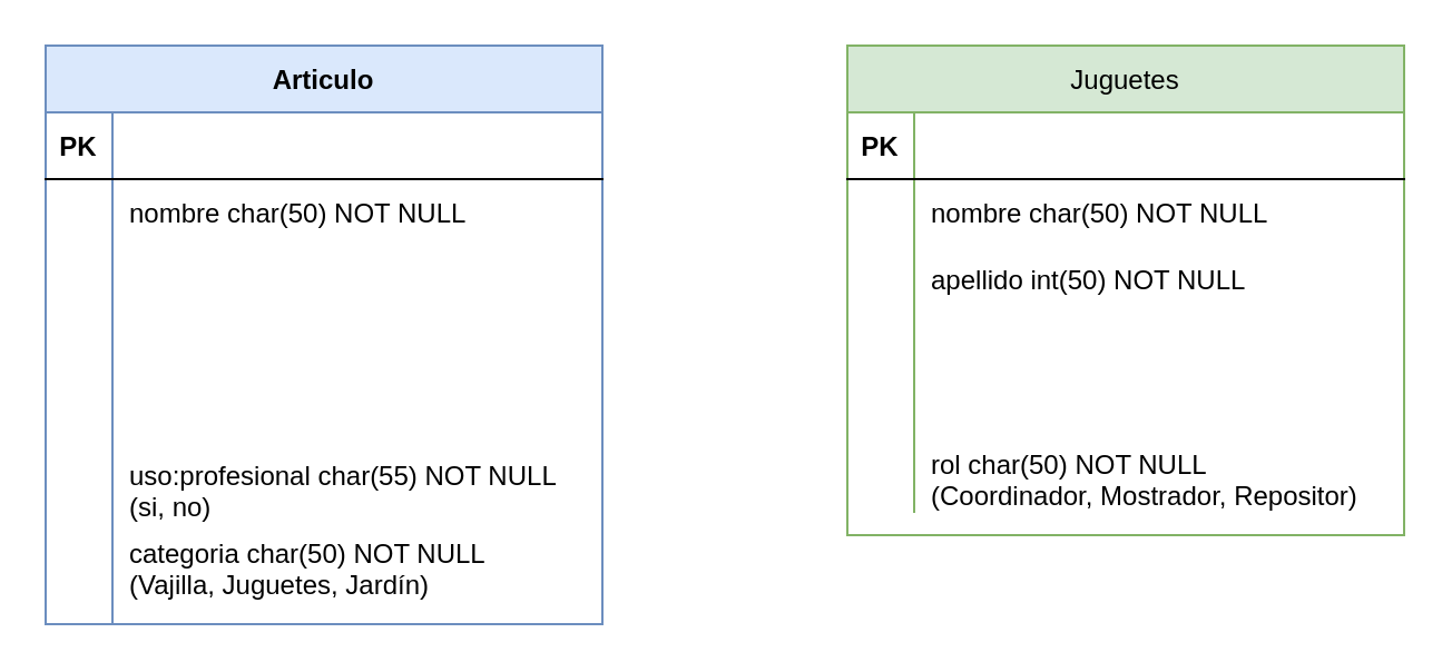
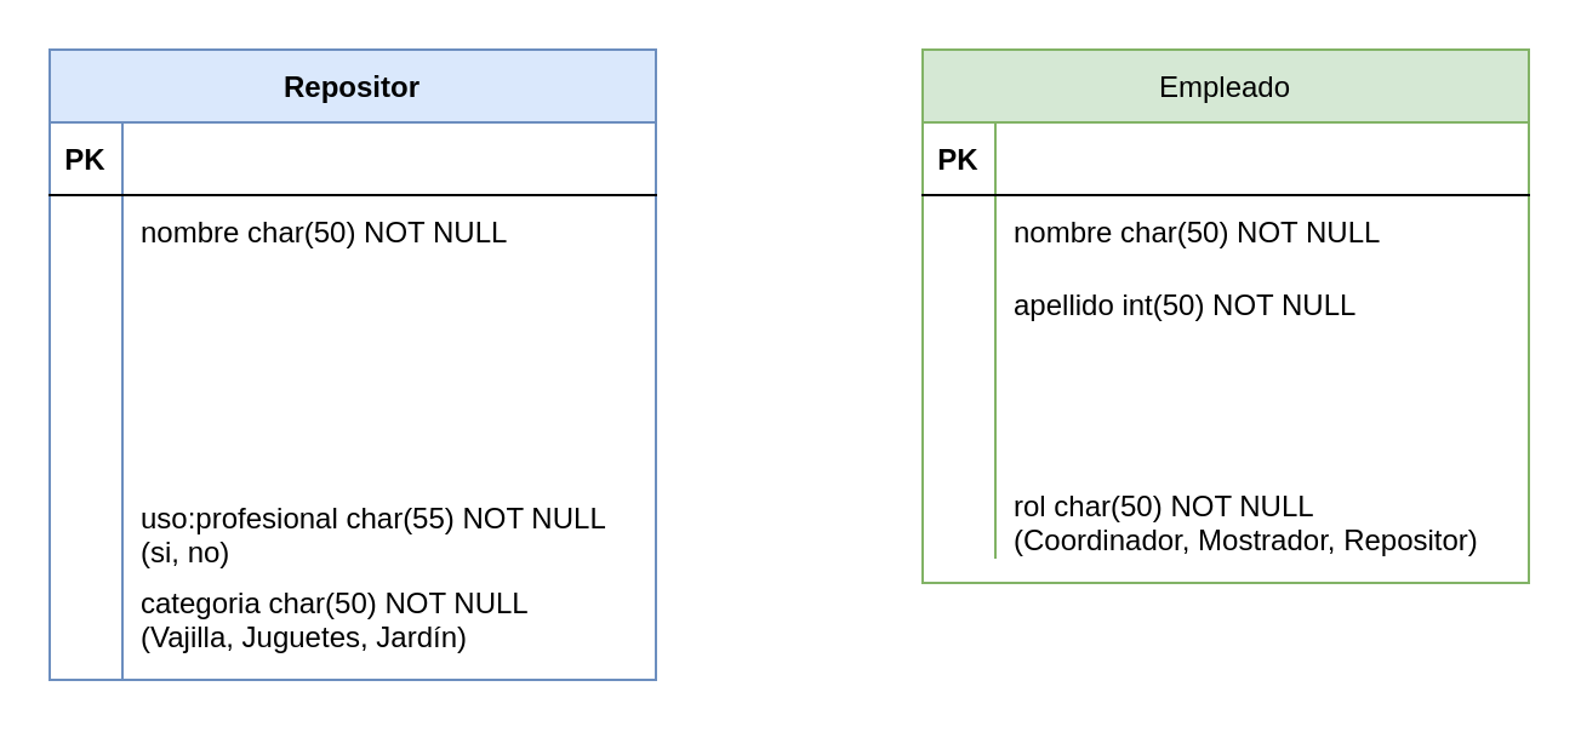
- <mxCell id="2" value="Articulo" style="shape=table;startSize=30;container=1;collapsible=1;childLayout=tableLayout;fixedRows=1;rowLines=0;fontStyle=1;align=center;resizeLast=1;fillColor=#dae8fc;strokeColor=#6c8ebf;" vertex="1" parent="1"><mxGeometry x="20" width="250" height="260" as="geometry" y="20" /></mxCell>
+ <mxCell id="2" value="Repositor" style="shape=table;startSize=30;container=1;collapsible=1;childLayout=tableLayout;fixedRows=1;rowLines=0;fontStyle=1;align=center;resizeLast=1;fillColor=#dae8fc;strokeColor=#6c8ebf;" vertex="1" parent="1"><mxGeometry x="20" width="250" height="260" as="geometry" y="20" /></mxCell>
- <mxCell id="20" value="Juguetes" style="shape=table;startSize=30;container=1;collapsible=1;childLayout=tableLayout;fixedRows=1;rowLines=0;fontStyle=0;align=center;resizeLast=1;fillColor=#d5e8d4;strokeColor=#82b366;" vertex="1" parent="1"><mxGeometry x="380" width="250" height="220" as="geometry" y="20" /></mxCell>
+ <mxCell id="20" value="Empleado" style="shape=table;startSize=30;container=1;collapsible=1;childLayout=tableLayout;fixedRows=1;rowLines=0;fontStyle=0;align=center;resizeLast=1;fillColor=#d5e8d4;strokeColor=#82b366;" vertex="1" parent="1"><mxGeometry x="380" width="250" height="220" as="geometry" y="20" /></mxCell>
